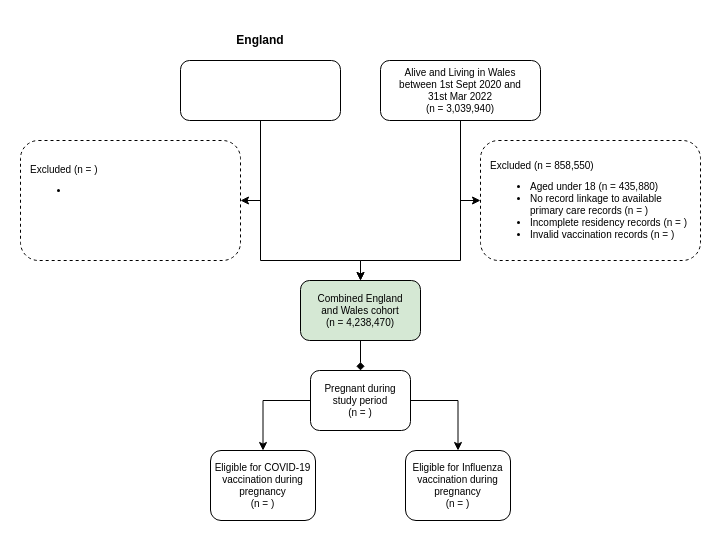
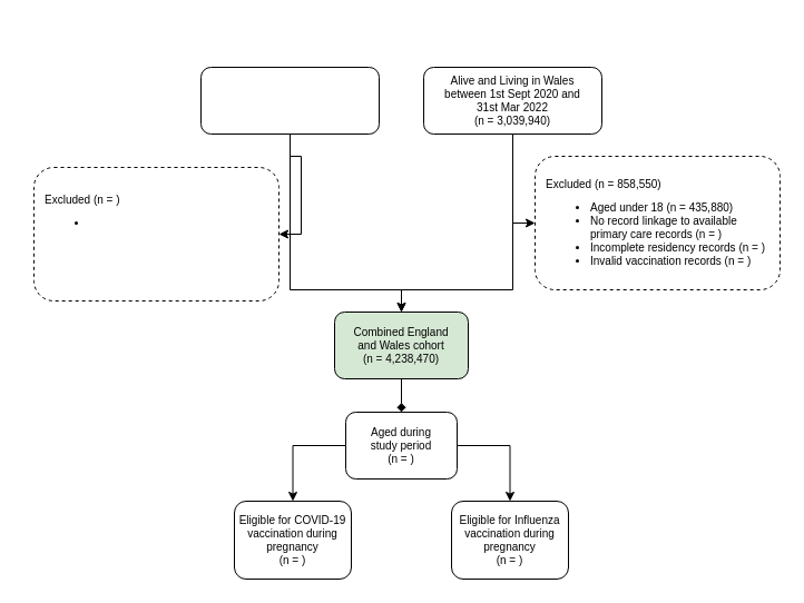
- <mxCell id="11" value="England" style="text;html=1;strokeColor=none;fillColor=none;align=center;verticalAlign=middle;whiteSpace=wrap;rounded=0;fontSize=12;fontStyle=1" parent="1" vertex="1"><mxGeometry x="180" y="20" width="160" height="40" as="geometry" /></mxCell>
- <mxCell id="15" value="&lt;p style=&quot;line-height: 100%&quot;&gt;&lt;span style=&quot;font-size: 10px&quot;&gt;Excluded (&lt;span style=&quot;font-size: 10px&quot;&gt;&lt;font style=&quot;font-size: 10px&quot;&gt;&lt;span style=&quot;font-size: 10px&quot;&gt;n = )&lt;/span&gt;&lt;/font&gt;&lt;/span&gt;&lt;/span&gt;&lt;br style=&quot;font-size: 10px&quot;&gt;&lt;/p&gt;&lt;ul style=&quot;font-size: 10px&quot;&gt;&lt;li style=&quot;font-size: 10px&quot;&gt;&lt;br&gt;&lt;/li&gt;&lt;/ul&gt;&lt;p&gt;&lt;/p&gt;" style="rounded=1;whiteSpace=wrap;html=1;fontSize=10;glass=0;strokeWidth=1;shadow=0;align=left;fontStyle=0;spacing=10;verticalAlign=top;dashed=1;" parent="1" vertex="1"><mxGeometry x="20" y="140" width="220" height="120" as="geometry" /></mxCell>
+ <mxCell id="15" value="&lt;p style=&quot;line-height: 100%&quot;&gt;&lt;span style=&quot;font-size: 10px&quot;&gt;Excluded (&lt;span style=&quot;font-size: 10px&quot;&gt;&lt;font style=&quot;font-size: 10px&quot;&gt;&lt;span style=&quot;font-size: 10px&quot;&gt;n = )&lt;/span&gt;&lt;/font&gt;&lt;/span&gt;&lt;/span&gt;&lt;br style=&quot;font-size: 10px&quot;&gt;&lt;/p&gt;&lt;ul style=&quot;font-size: 10px&quot;&gt;&lt;li style=&quot;font-size: 10px&quot;&gt;&lt;br&gt;&lt;/li&gt;&lt;/ul&gt;&lt;p&gt;&lt;/p&gt;" style="rounded=1;whiteSpace=wrap;html=1;fontSize=10;glass=0;strokeWidth=1;shadow=0;align=left;fontStyle=0;spacing=10;verticalAlign=top;dashed=1;" parent="1" vertex="1"><mxGeometry x="30" y="150" width="220" height="120" as="geometry" /></mxCell>
- <mxCell id="10" value="Pregnant during&lt;br&gt;study period&lt;br style=&quot;font-size: 10px&quot;&gt;&lt;span style=&quot;font-size: 10px&quot;&gt;(n = )&lt;/span&gt;" style="rounded=1;whiteSpace=wrap;html=1;fontSize=10;fontStyle=0" parent="1" vertex="1"><mxGeometry x="310" y="370" width="100" height="60" as="geometry" /></mxCell>
+ <mxCell id="10" value="Aged during&lt;br&gt;study period&lt;br style=&quot;font-size: 10px&quot;&gt;&lt;span style=&quot;font-size: 10px&quot;&gt;(n = )&lt;/span&gt;" style="rounded=1;whiteSpace=wrap;html=1;fontSize=10;fontStyle=0" parent="1" vertex="1"><mxGeometry x="310" y="370" width="100" height="60" as="geometry" /></mxCell>
